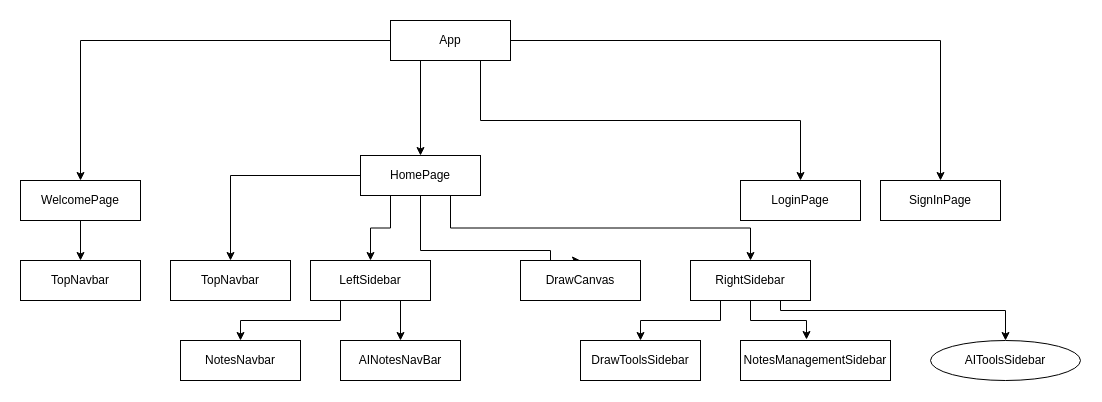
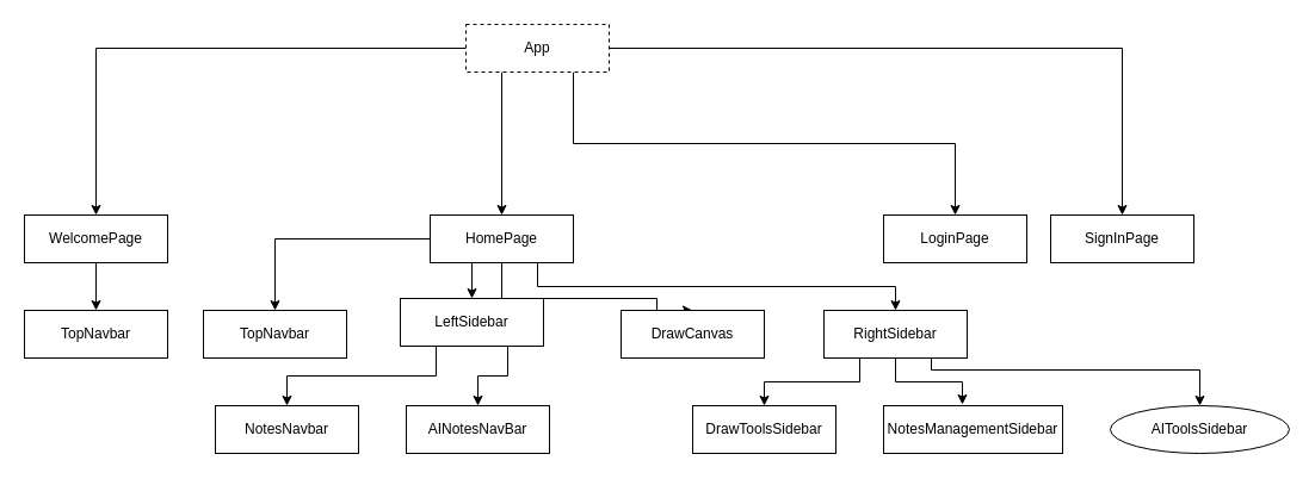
- <mxCell id="6" value="App" style="rounded=0;whiteSpace=wrap;html=1;" vertex="1" parent="1"><mxGeometry x="390" width="120" height="40" as="geometry" y="20" /></mxCell>
+ <mxCell id="6" value="App" style="rounded=0;whiteSpace=wrap;html=1;dashed=1;" vertex="1" parent="1"><mxGeometry x="390" width="120" height="40" as="geometry" y="20" /></mxCell>
- <mxCell id="11" value="HomePage" style="rounded=0;whiteSpace=wrap;html=1;" vertex="1" parent="1"><mxGeometry x="360" y="155" width="120" height="40" as="geometry" /></mxCell>
+ <mxCell id="11" value="HomePage" style="rounded=0;whiteSpace=wrap;html=1;" vertex="1" parent="1"><mxGeometry x="360" y="180" width="120" height="40" as="geometry" /></mxCell>
- <mxCell id="20" value="LeftSidebar" style="rounded=0;whiteSpace=wrap;html=1;" vertex="1" parent="1"><mxGeometry x="310" y="260" width="120" height="40" as="geometry" /></mxCell>
+ <mxCell id="20" value="LeftSidebar" style="rounded=0;whiteSpace=wrap;html=1;" vertex="1" parent="1"><mxGeometry x="335" y="250" width="120" height="40" as="geometry" /></mxCell>
